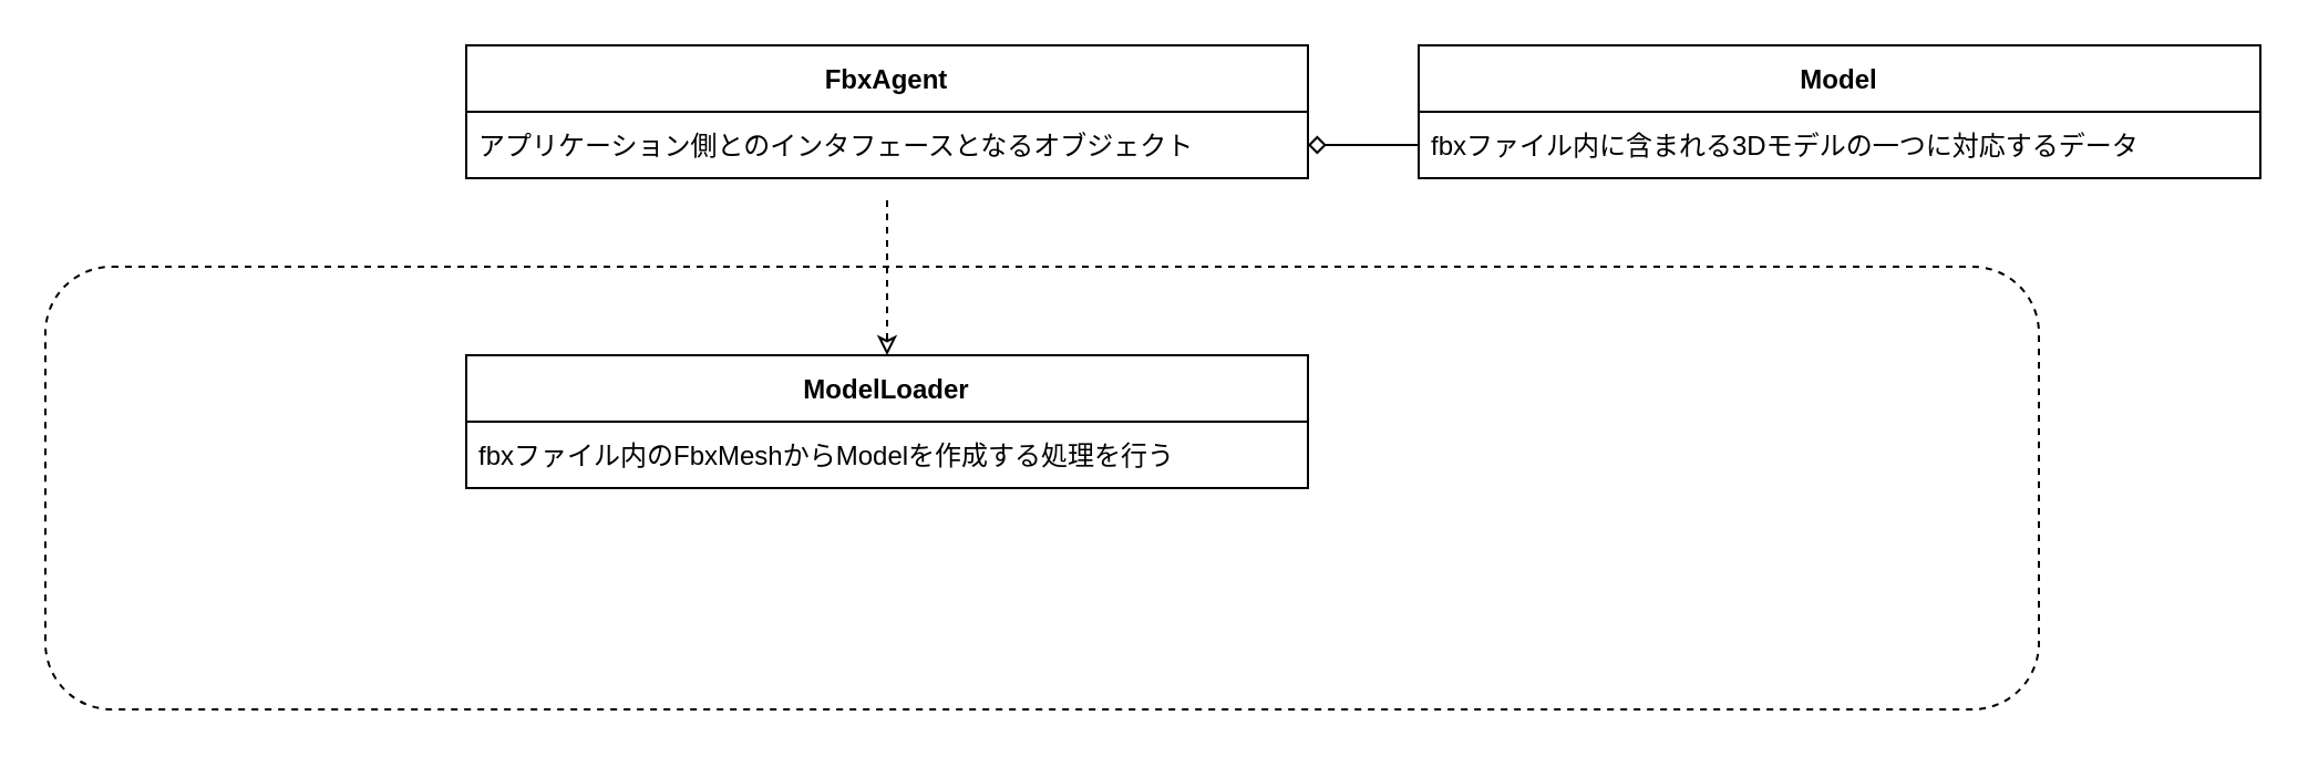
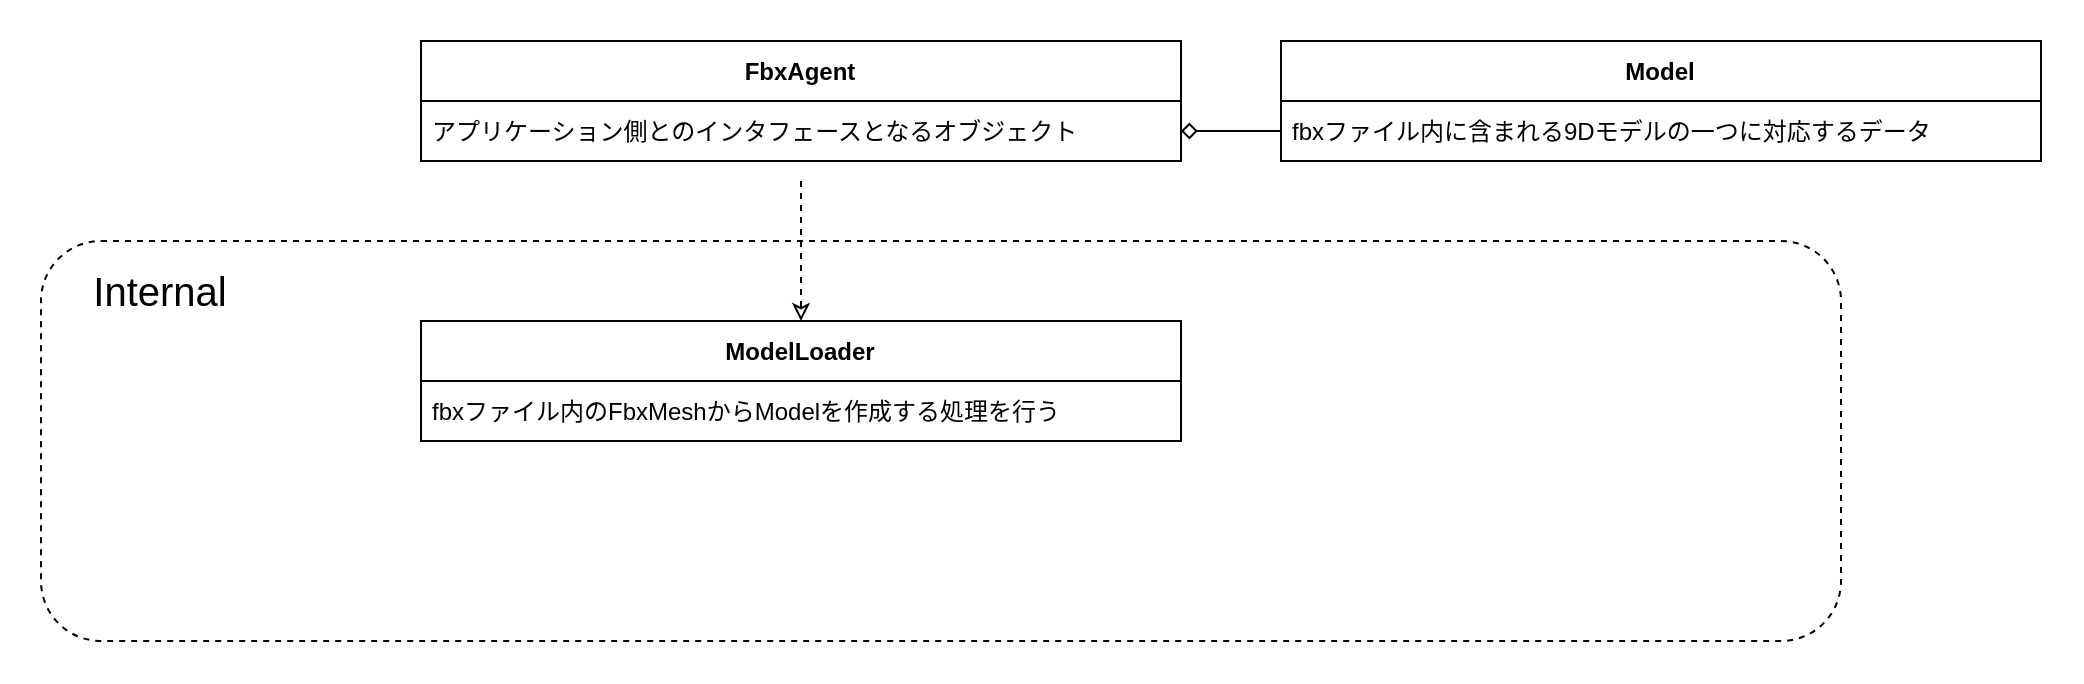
- <mxCell id="8" value="fbxファイル内に含まれる3Dモデルの一つに対応するデータ" style="text;strokeColor=none;fillColor=none;align=left;verticalAlign=middle;spacingLeft=4;spacingRight=4;overflow=hidden;points=[[0,0.5],[1,0.5]];portConstraint=eastwest;rotatable=0;" vertex="1" parent="7"><mxGeometry y="30" width="380" height="30" as="geometry" /></mxCell>
+ <mxCell id="8" value="fbxファイル内に含まれる9Dモデルの一つに対応するデータ" style="text;strokeColor=none;fillColor=none;align=left;verticalAlign=middle;spacingLeft=4;spacingRight=4;overflow=hidden;points=[[0,0.5],[1,0.5]];portConstraint=eastwest;rotatable=0;" vertex="1" parent="7"><mxGeometry y="30" width="380" height="30" as="geometry" /></mxCell>
+ <mxCell id="11" value="&lt;font style=&quot;font-size: 20px;&quot;&gt;Internal&lt;/font&gt;" style="text;html=1;strokeColor=none;fillColor=none;align=center;verticalAlign=middle;whiteSpace=wrap;rounded=0;" vertex="1" parent="1"><mxGeometry x="50" y="130" width="60" height="30" as="geometry" /></mxCell>
